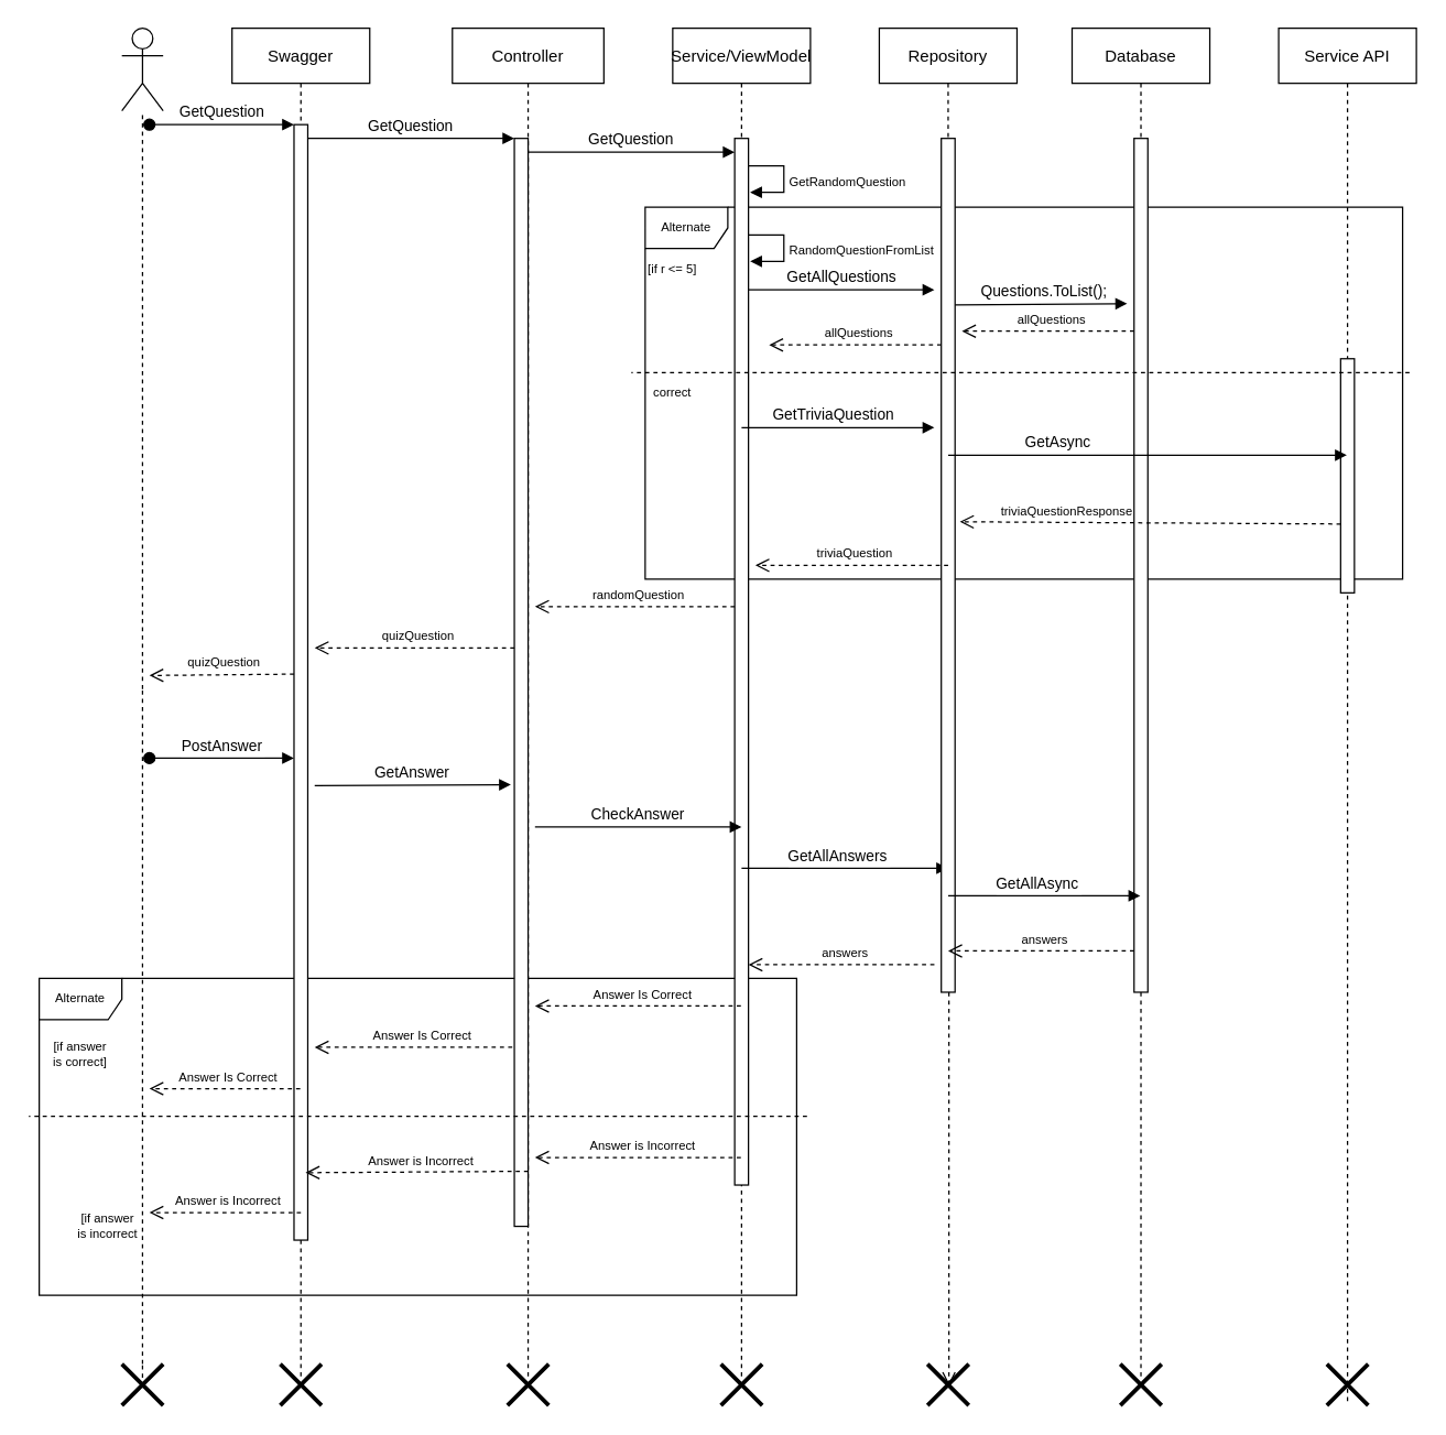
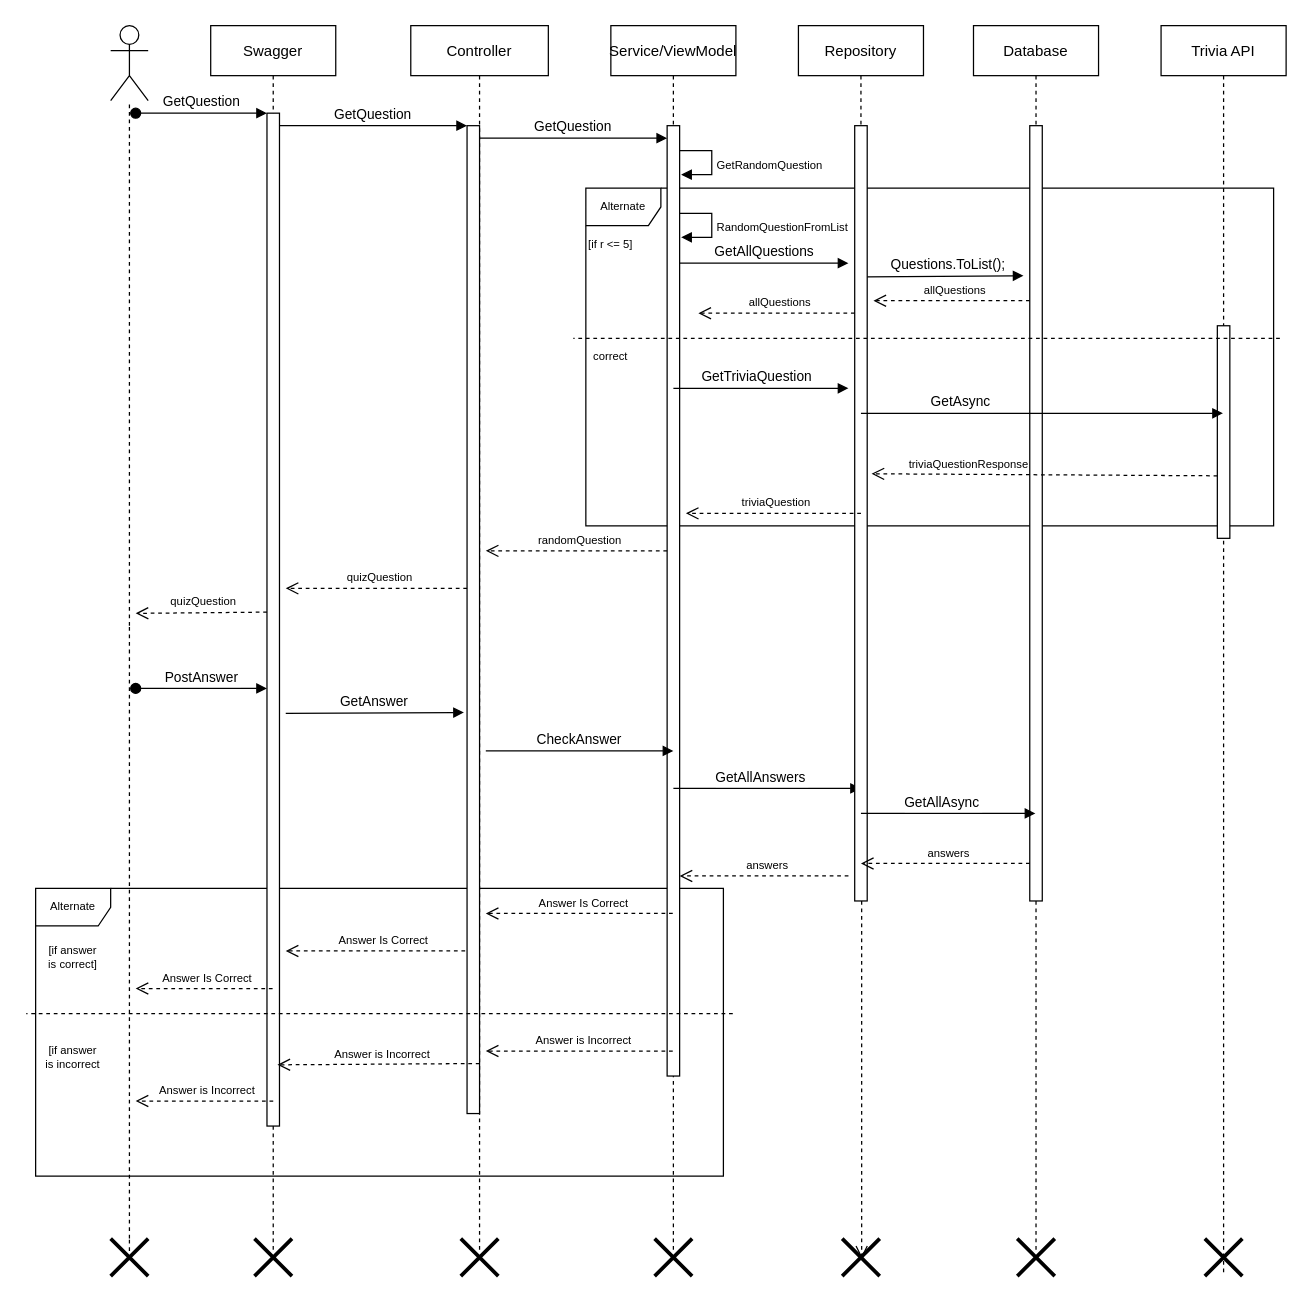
- <mxCell id="36" value="Service API" style="shape=umlLifeline;perimeter=lifelinePerimeter;container=1;collapsible=0;recursiveResize=0;rounded=0;shadow=0;strokeWidth=1;" vertex="1" parent="1"><mxGeometry x="928" y="20" width="100" height="1000" as="geometry" /></mxCell>
+ <mxCell id="36" value="Trivia API" style="shape=umlLifeline;perimeter=lifelinePerimeter;container=1;collapsible=0;recursiveResize=0;rounded=0;shadow=0;strokeWidth=1;" vertex="1" parent="1"><mxGeometry x="928" y="20" width="100" height="1000" as="geometry" /></mxCell>
- <mxCell id="54" value="[if answer&lt;br&gt;is incorrect" style="text;html=1;strokeColor=none;fillColor=none;align=center;verticalAlign=middle;whiteSpace=wrap;rounded=0;fontSize=9;" vertex="1" parent="1"><mxGeometry x="48" y="875" width="60" height="30" as="geometry" /></mxCell>
+ <mxCell id="54" value="[if answer&lt;br&gt;is incorrect" style="text;html=1;strokeColor=none;fillColor=none;align=center;verticalAlign=middle;whiteSpace=wrap;rounded=0;fontSize=9;" vertex="1" parent="1"><mxGeometry x="28" y="830" width="60" height="30" as="geometry" /></mxCell>
